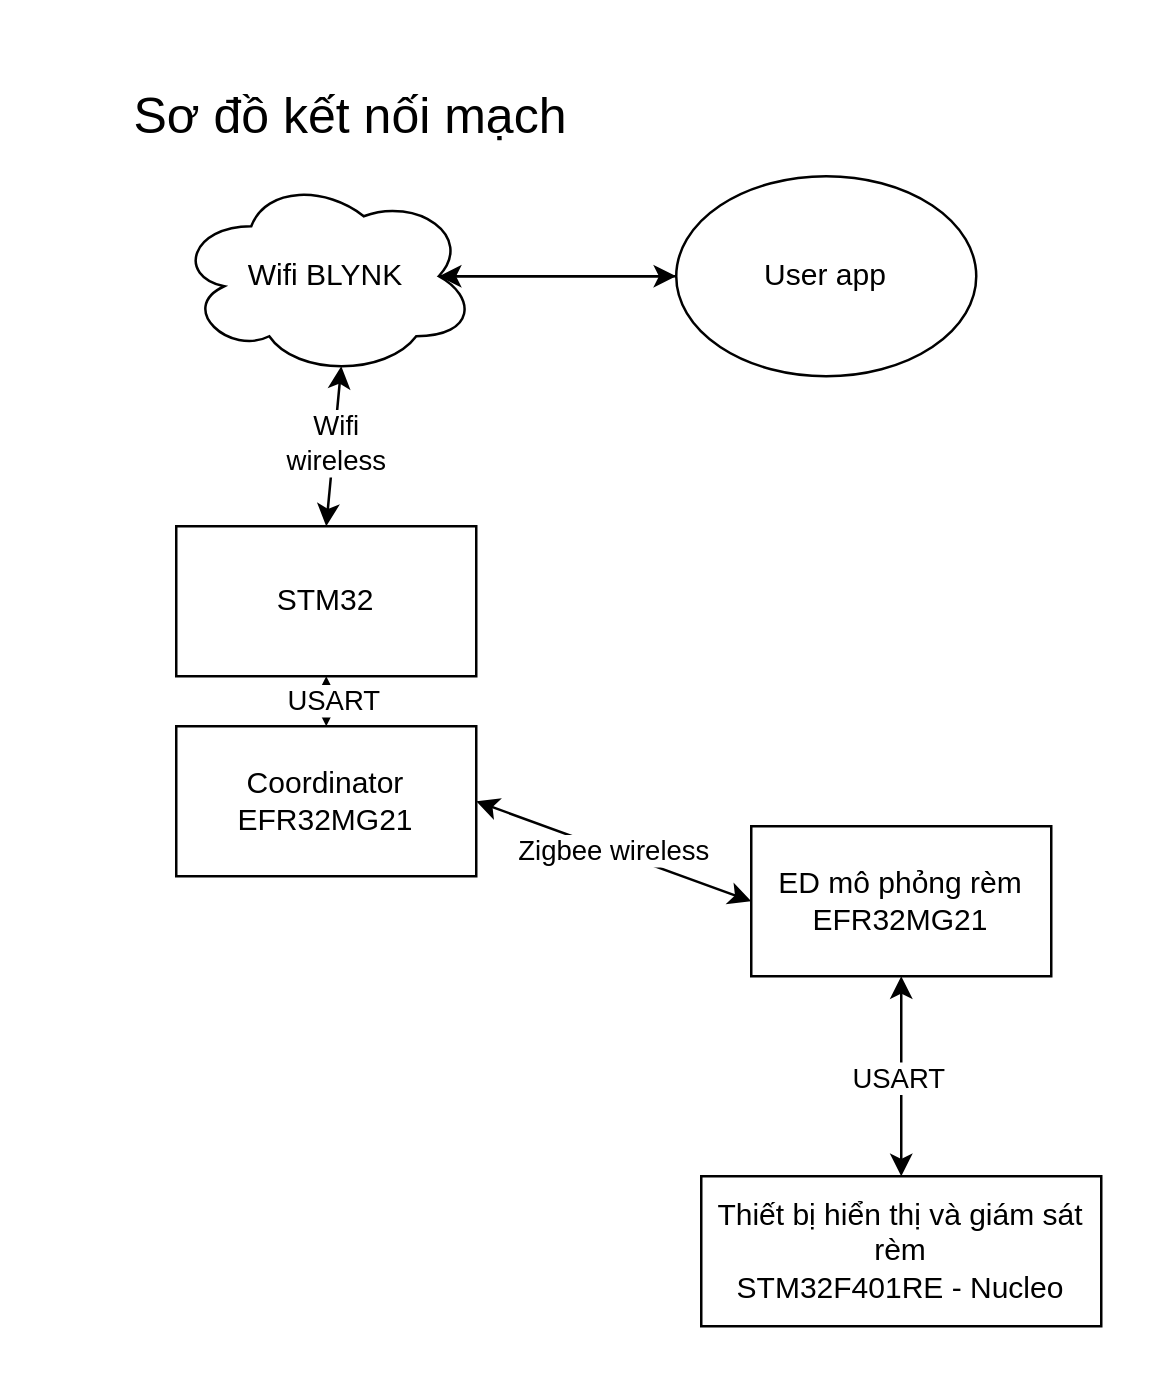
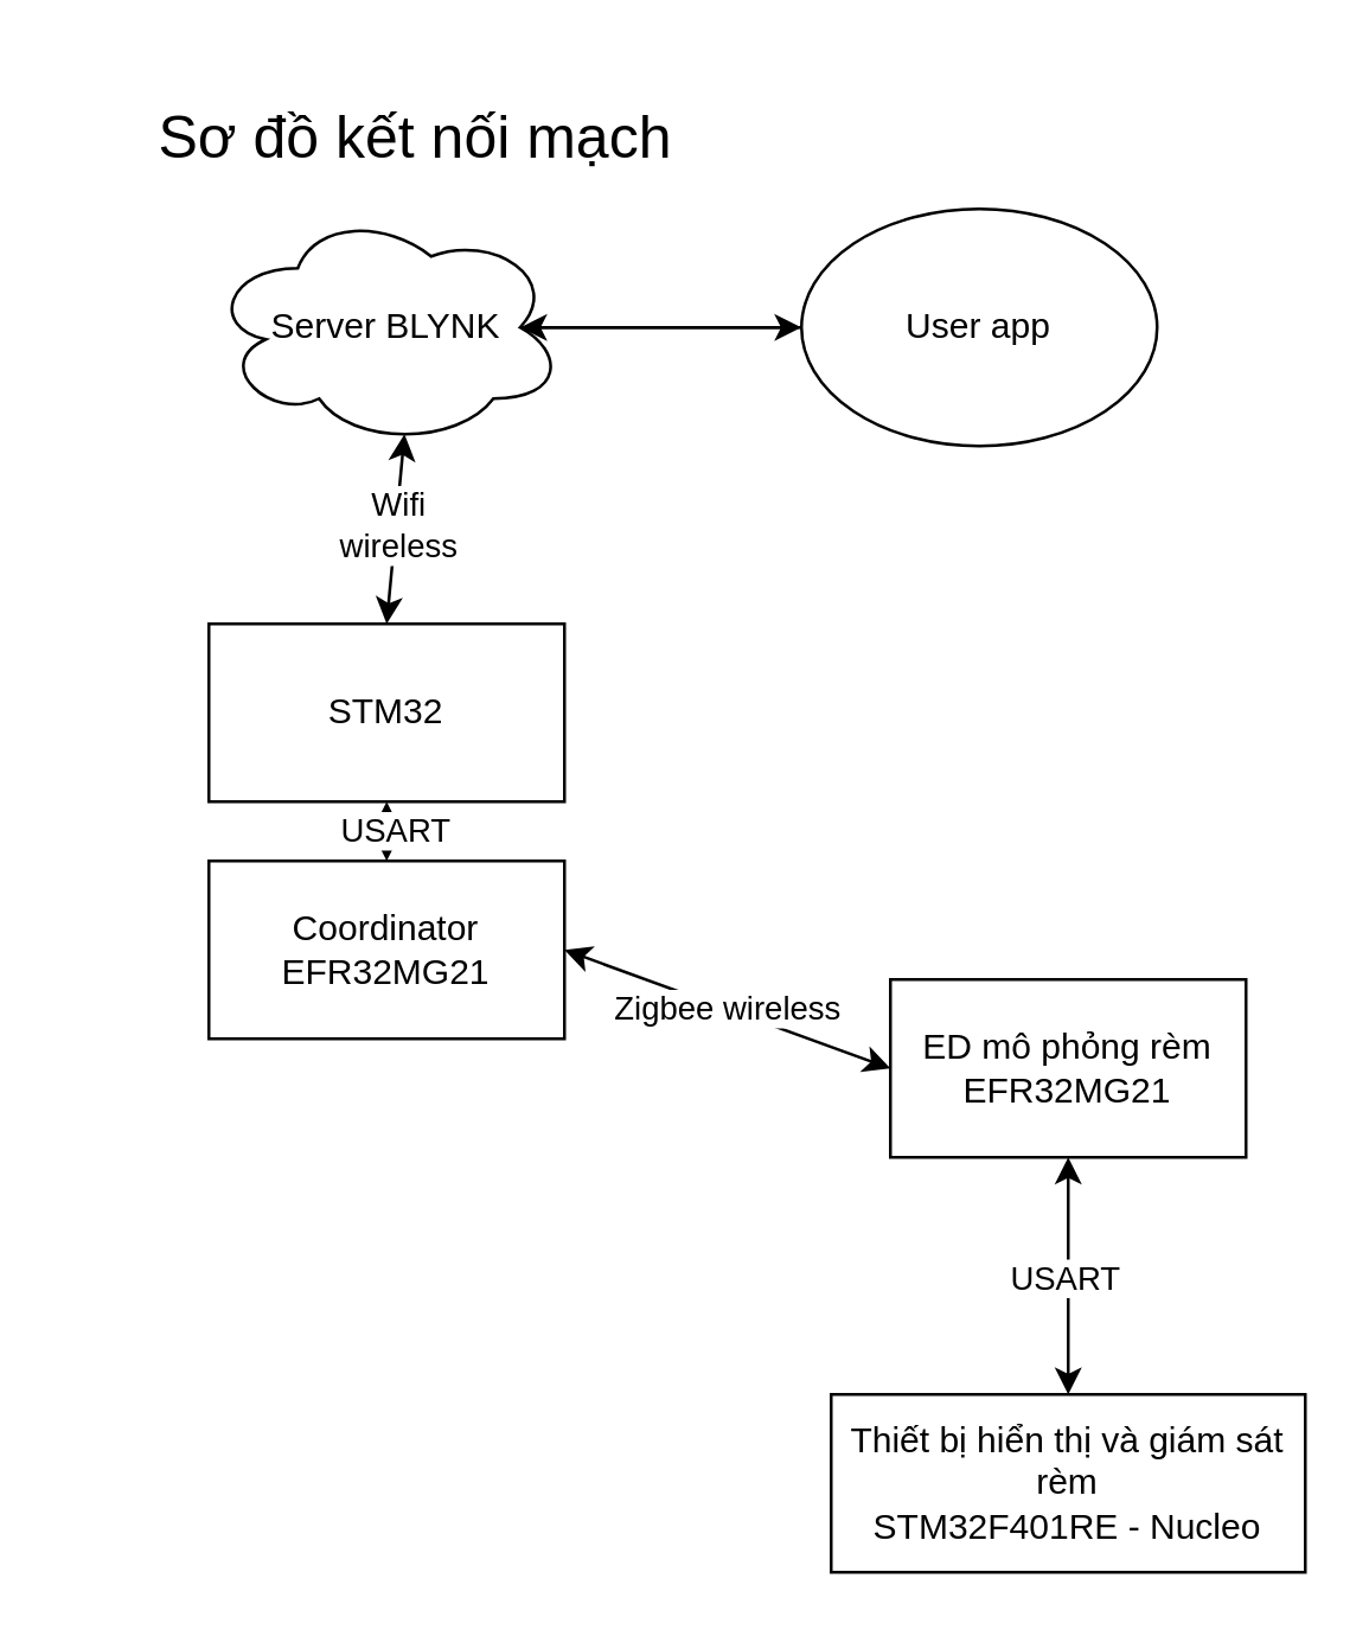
- <mxCell id="4" value="Wifi BLYNK" style="ellipse;shape=cloud;whiteSpace=wrap;html=1;" parent="1" vertex="1"><mxGeometry x="70" y="70" width="120" height="80" as="geometry" /></mxCell>
+ <mxCell id="4" value="Server BLYNK" style="ellipse;shape=cloud;whiteSpace=wrap;html=1;" parent="1" vertex="1"><mxGeometry x="70" y="70" width="120" height="80" as="geometry" /></mxCell>
